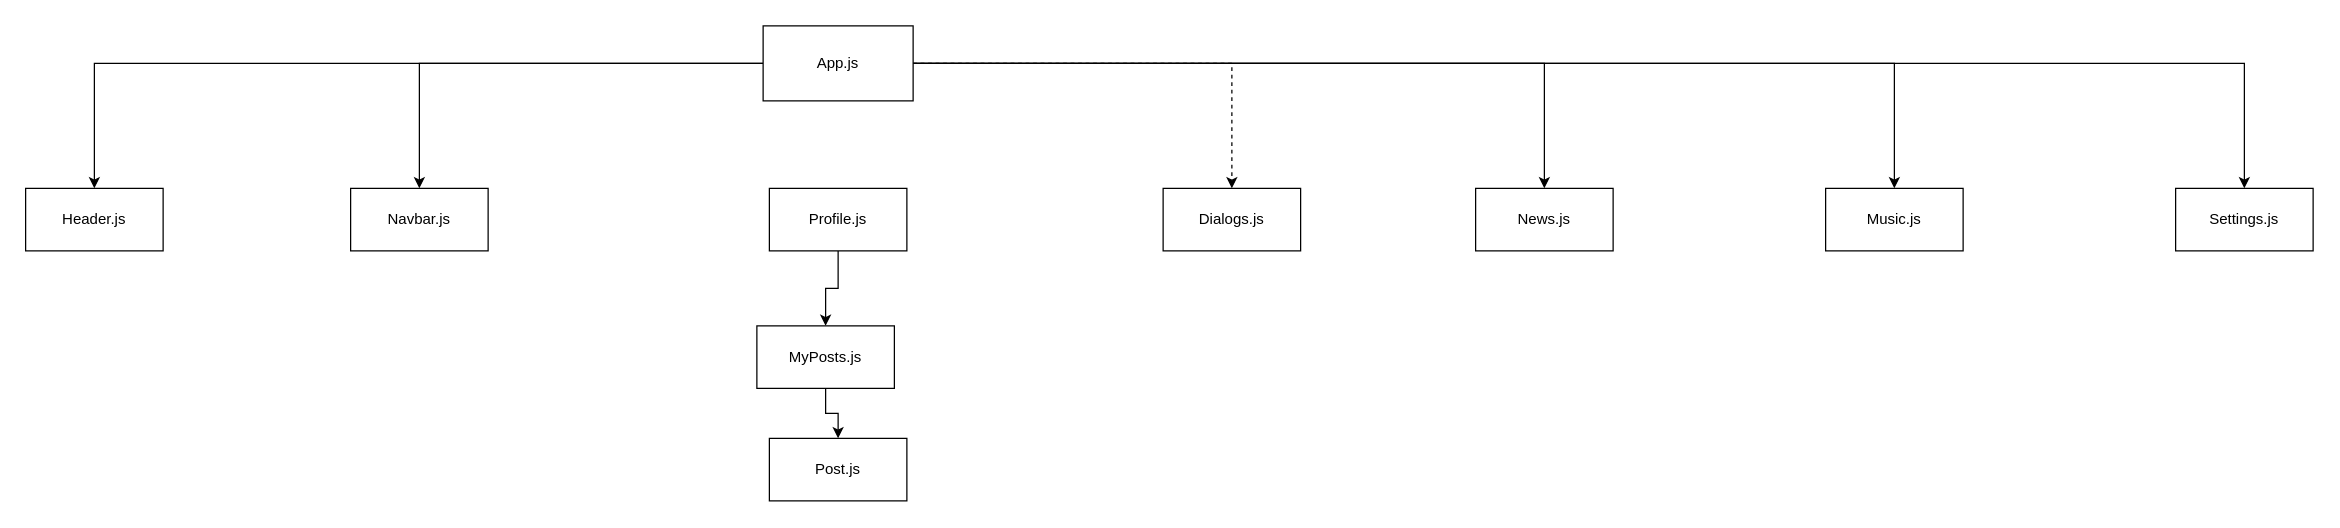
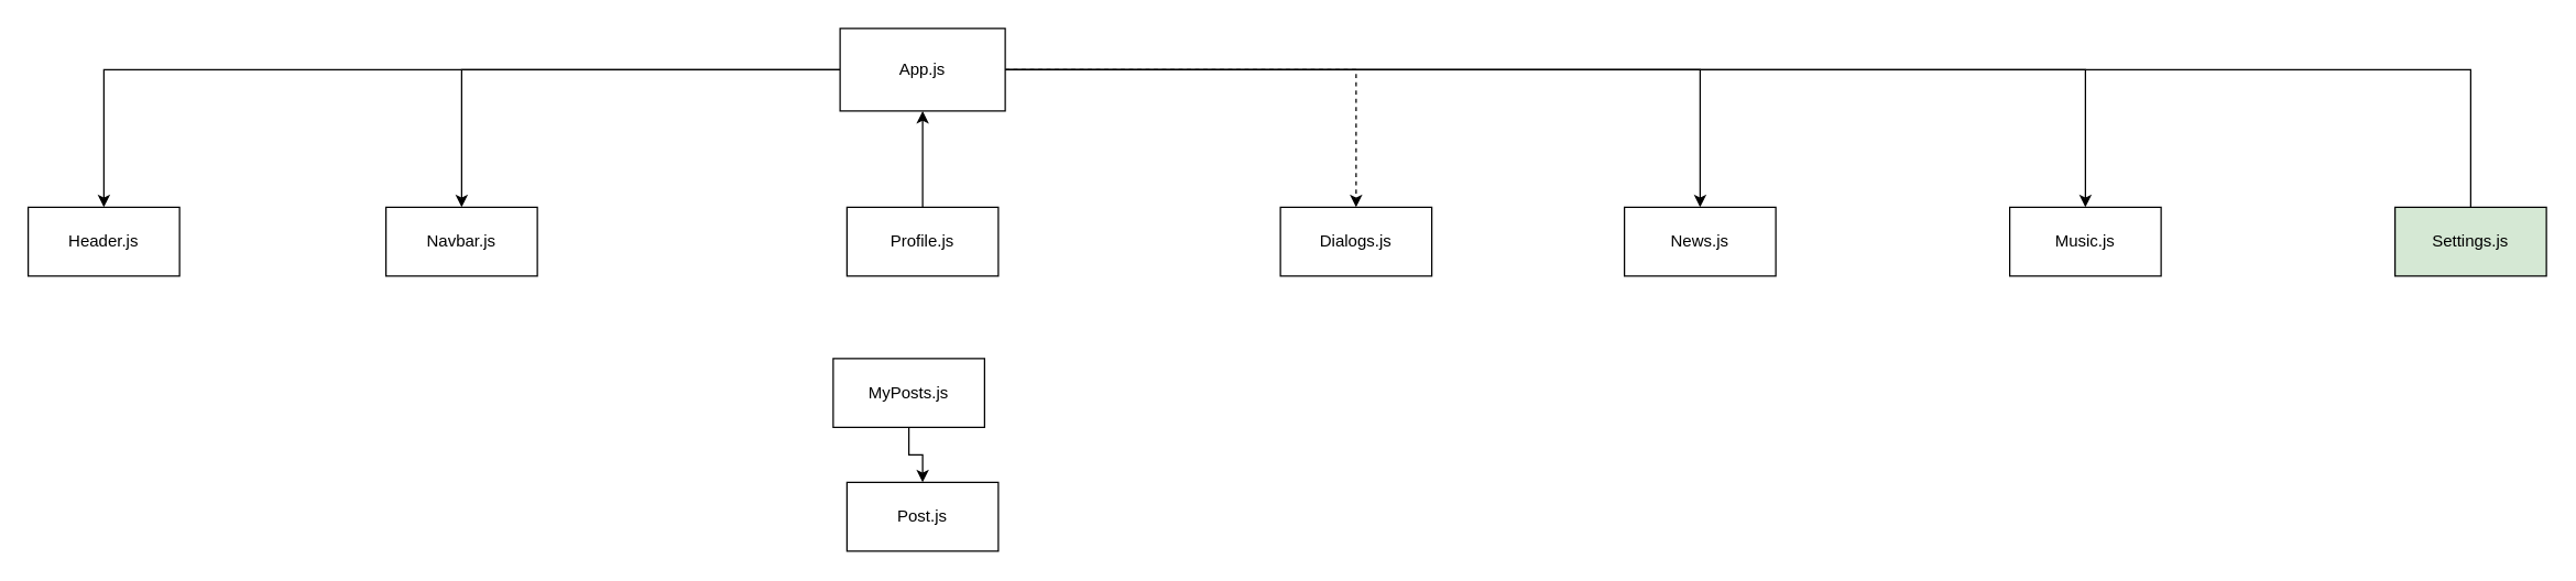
- <mxCell id="7" style="edgeStyle=orthogonalEdgeStyle;rounded=0;orthogonalLoop=1;jettySize=auto;html=1;entryX=0.5;entryY=0;entryDx=0;entryDy=0;" edge="1" parent="1" source="8" target="19"><mxGeometry relative="1" as="geometry" /></mxCell>
+ <mxCell id="7" style="edgeStyle=orthogonalEdgeStyle;rounded=0;orthogonalLoop=1;jettySize=auto;html=1;entryX=0.5;entryY=0;entryDx=0;entryDy=0;endArrow=none;" edge="1" parent="1" source="8" target="19"><mxGeometry relative="1" as="geometry" /></mxCell>
- <mxCell id="19" value="Settings.js&lt;br&gt;" style="rounded=0;whiteSpace=wrap;html=1;" vertex="1" parent="1"><mxGeometry x="1740" y="150" width="110" height="50" as="geometry" /></mxCell>
+ <mxCell id="19" value="Settings.js&lt;br&gt;" style="rounded=0;whiteSpace=wrap;html=1;fillColor=#d5e8d4;" vertex="1" parent="1"><mxGeometry x="1740" y="150" width="110" height="50" as="geometry" /></mxCell>
- <mxCell id="11" style="edgeStyle=orthogonalEdgeStyle;rounded=0;orthogonalLoop=1;jettySize=auto;html=1;entryX=0.5;entryY=0;entryDx=0;entryDy=0;" edge="1" parent="1" source="12" target="14"><mxGeometry relative="1" as="geometry" /></mxCell>
+ <mxCell id="11" style="edgeStyle=orthogonalEdgeStyle;rounded=0;orthogonalLoop=1;jettySize=auto;html=1;" edge="1" parent="1" source="12" target="8"><mxGeometry relative="1" as="geometry" /></mxCell>
